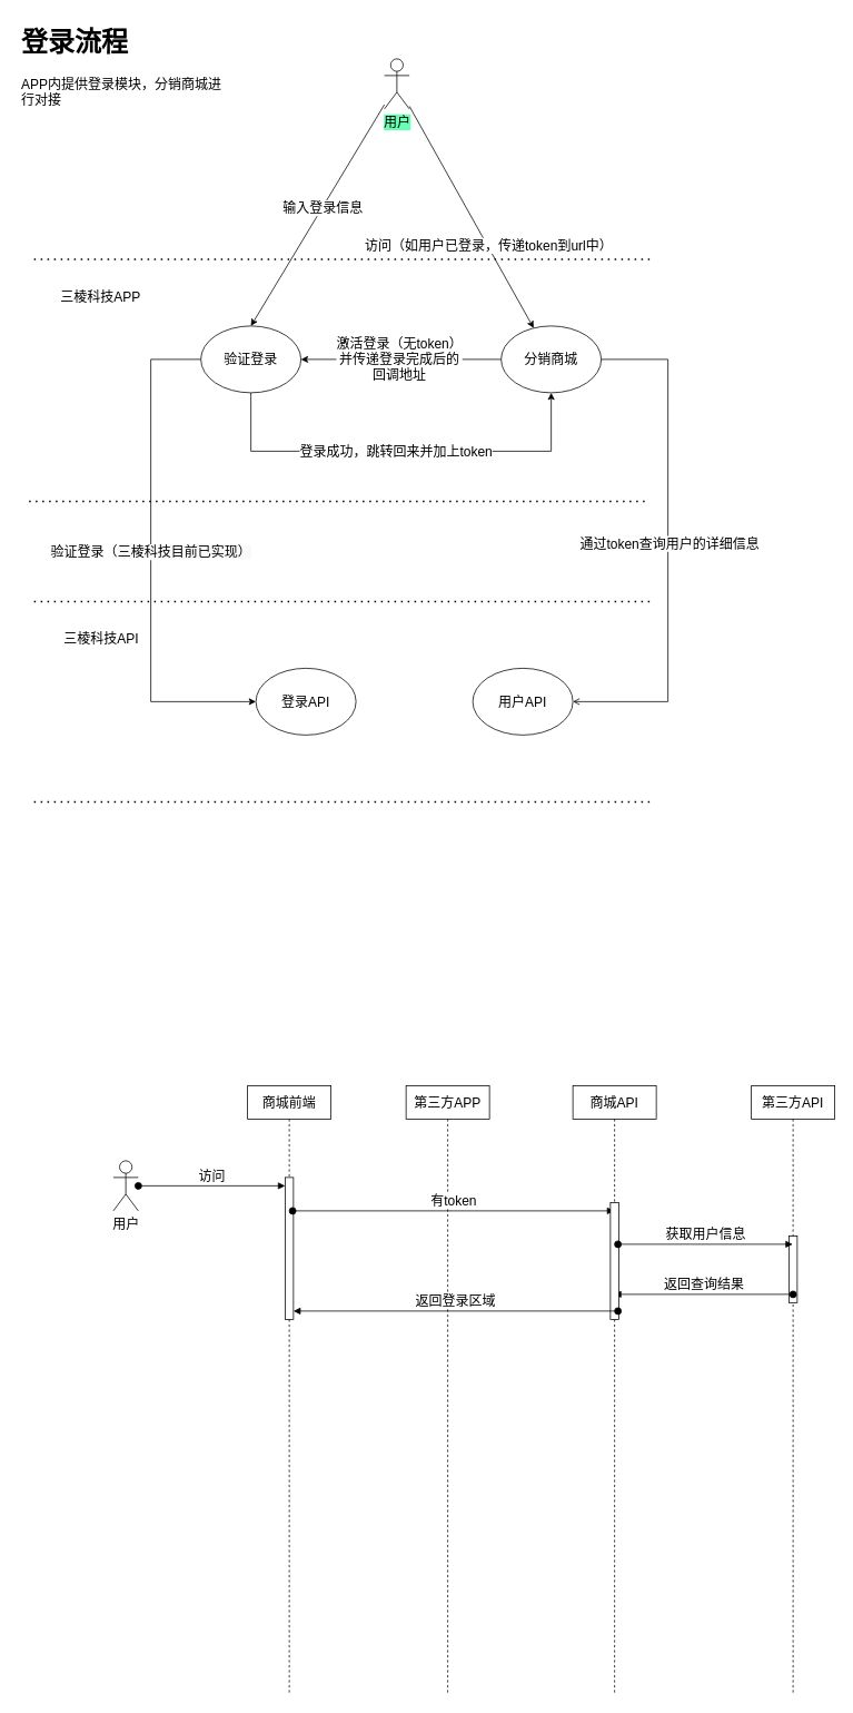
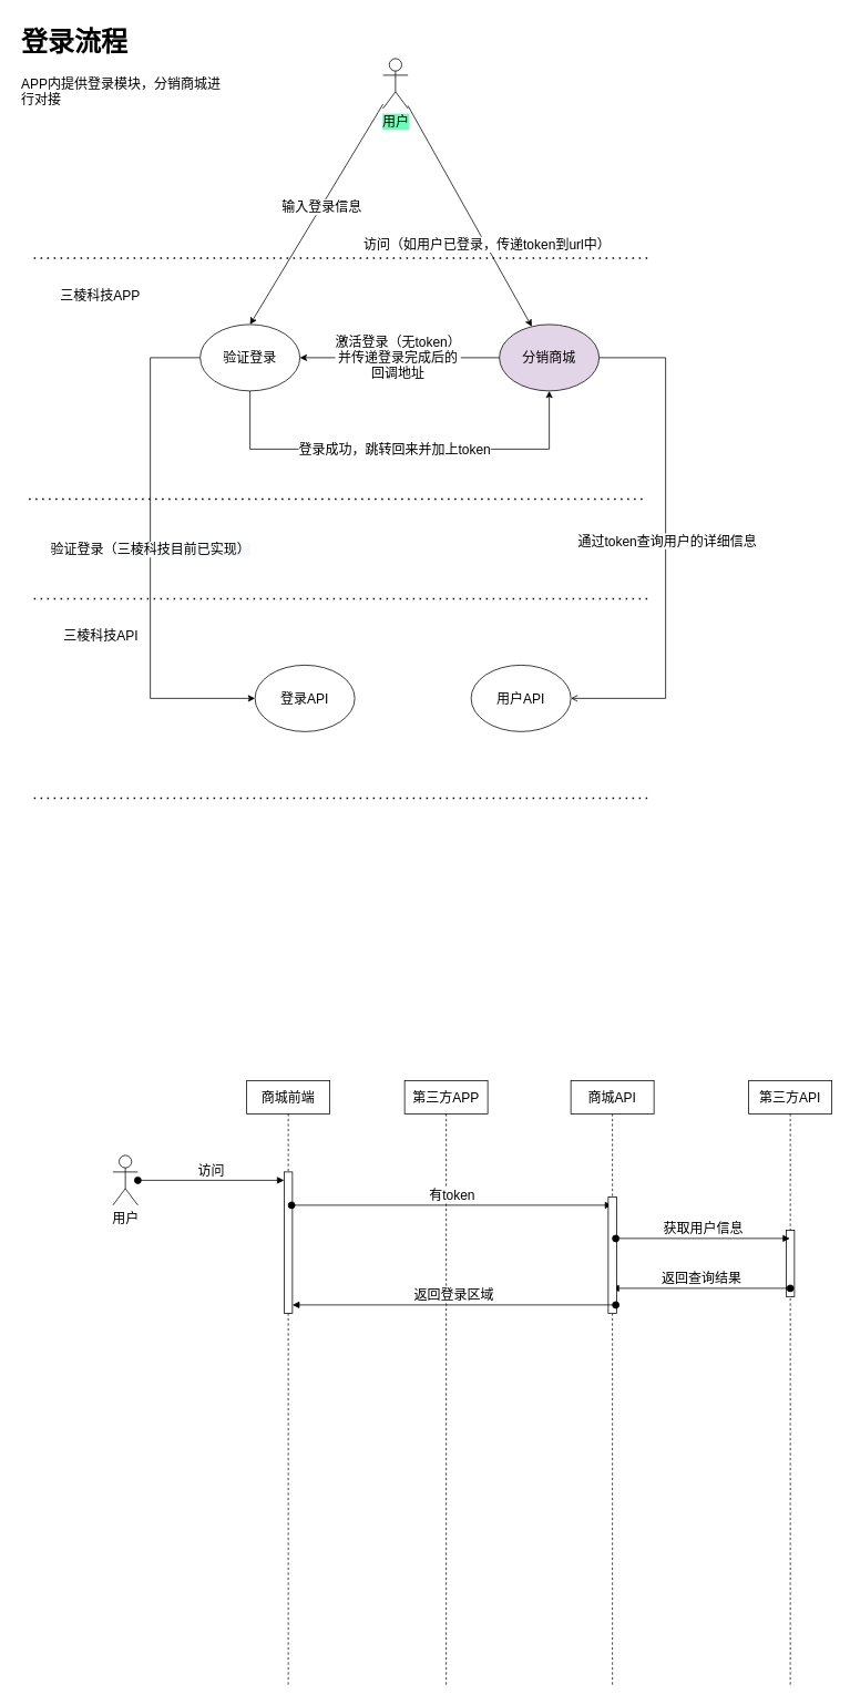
- <mxCell id="18" value="分销商城" style="ellipse;whiteSpace=wrap;html=1;fontSize=16;" vertex="1" parent="1"><mxGeometry x="600" y="390" width="120" height="80" as="geometry" /></mxCell>
+ <mxCell id="18" value="分销商城" style="ellipse;whiteSpace=wrap;html=1;fontSize=16;fillColor=#e1d5e7;" vertex="1" parent="1"><mxGeometry x="600" y="390" width="120" height="80" as="geometry" /></mxCell>
